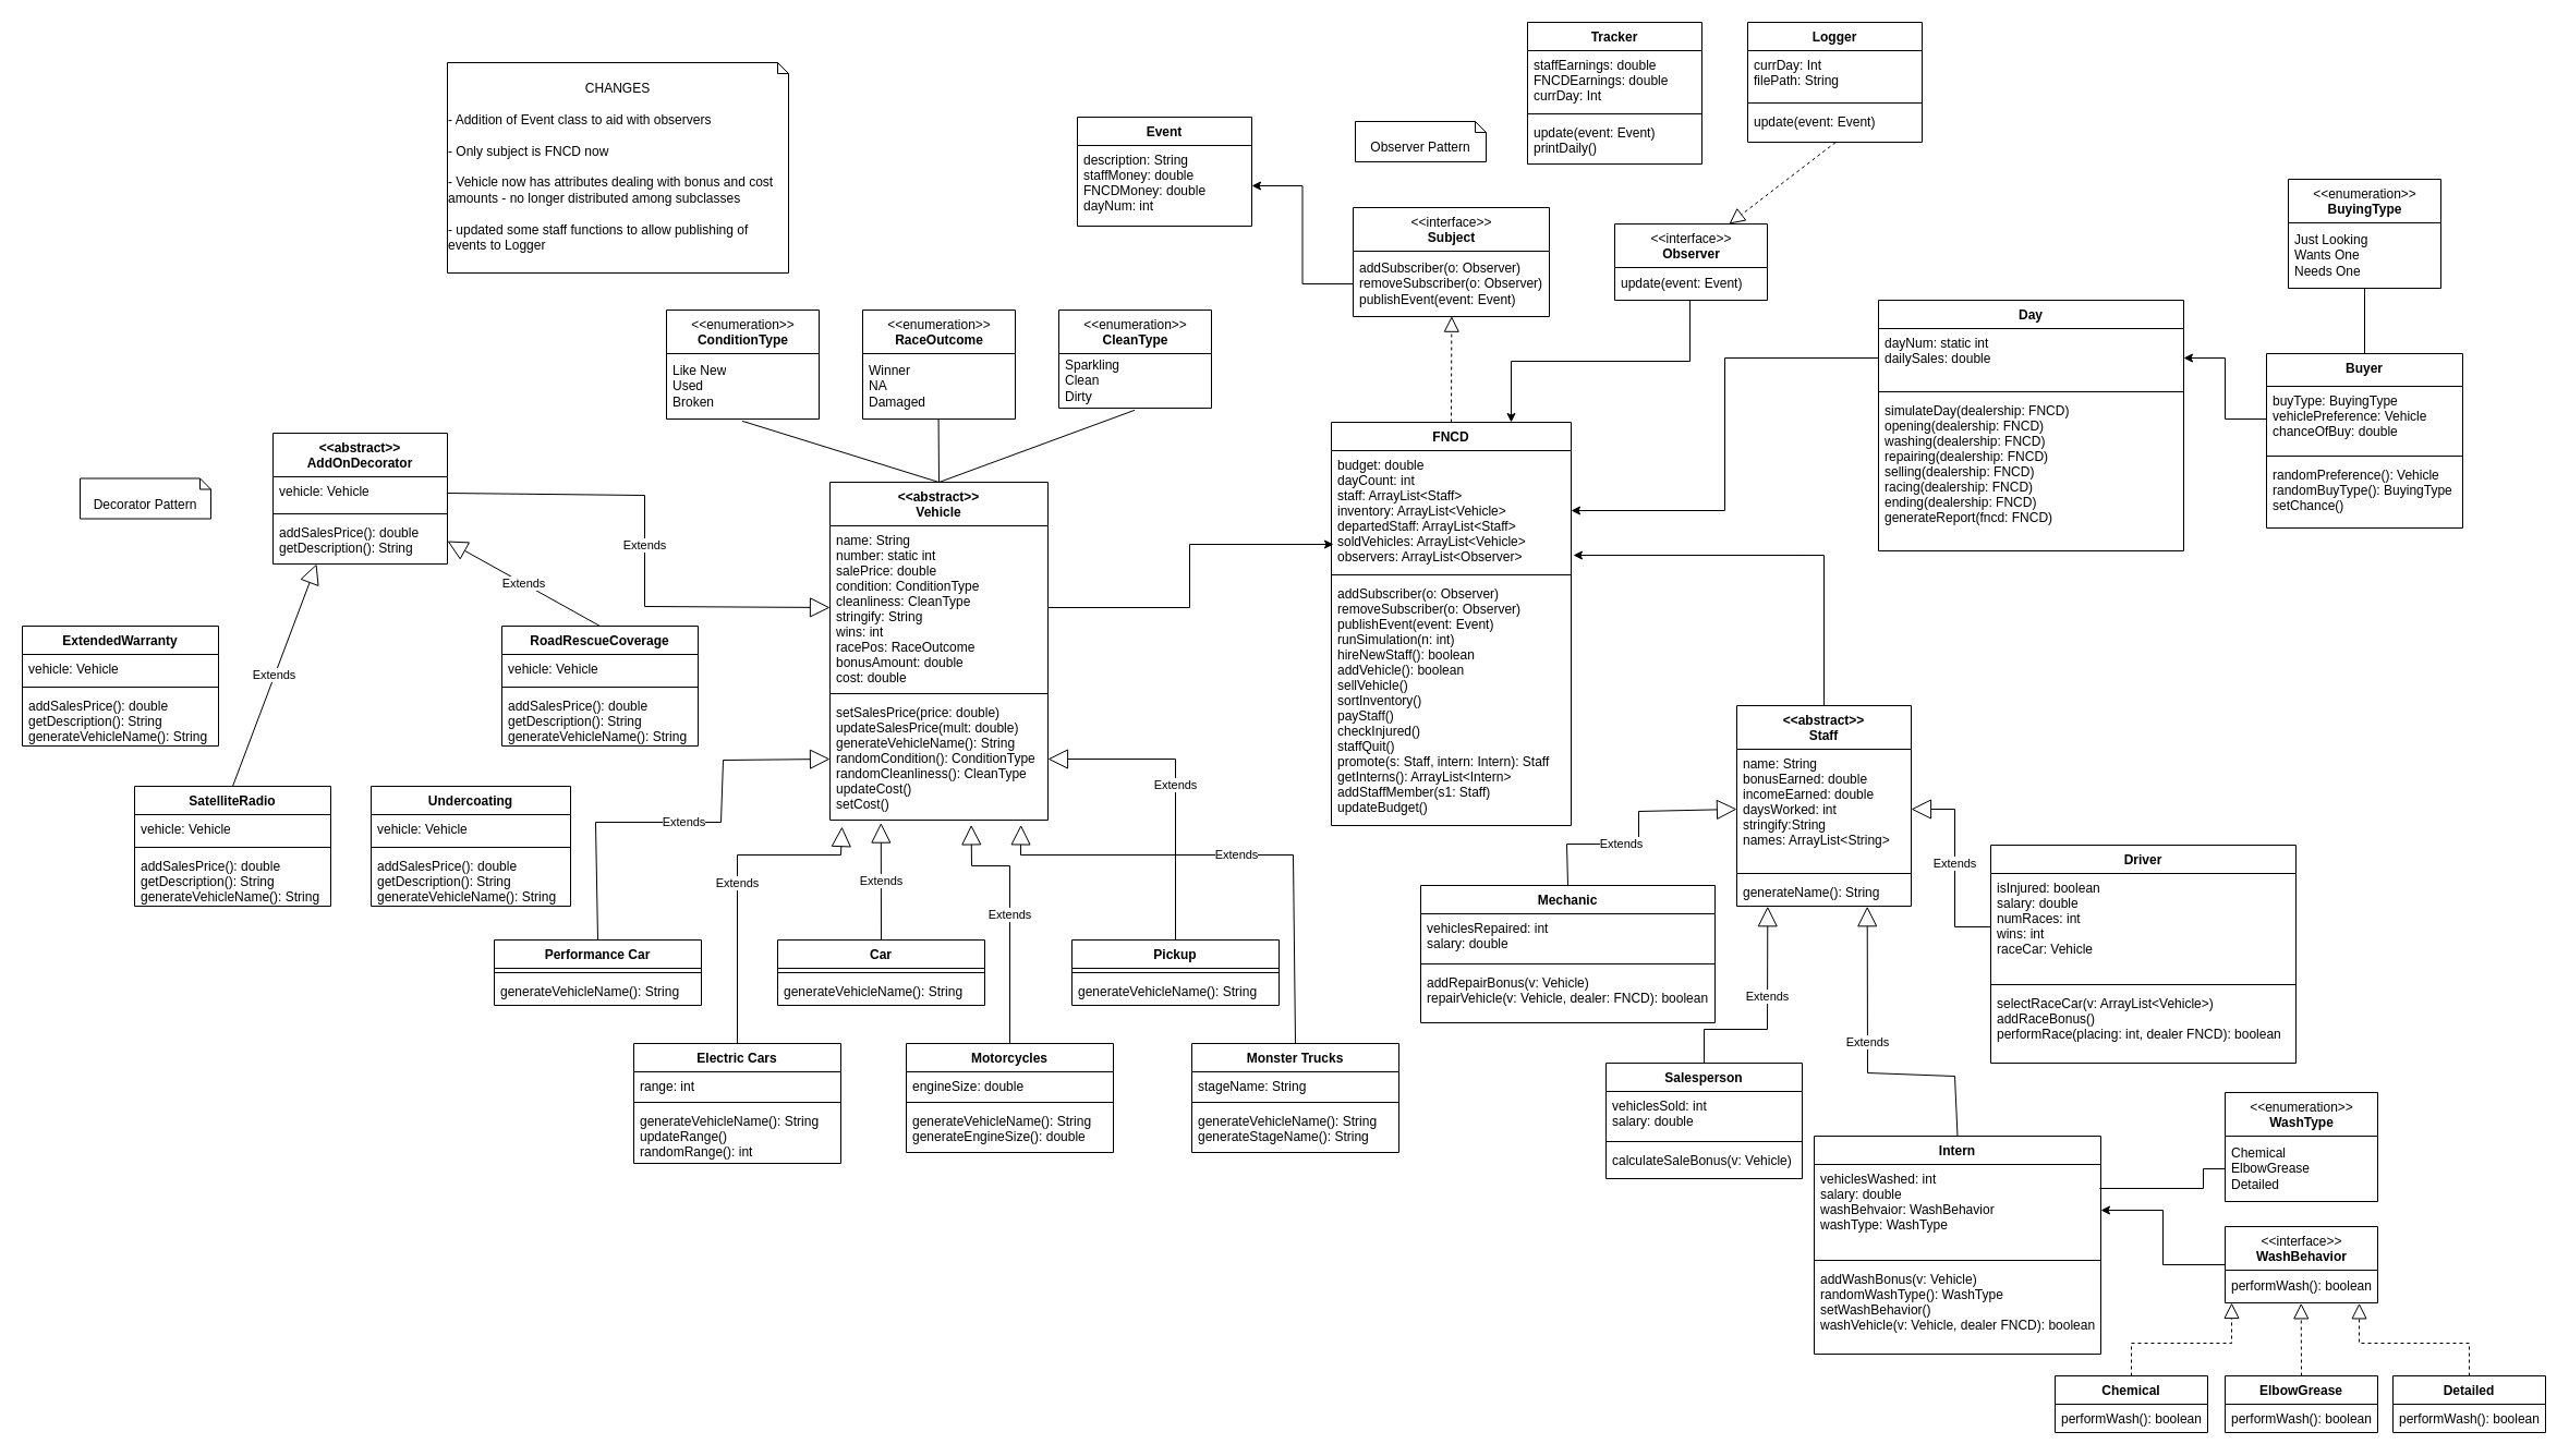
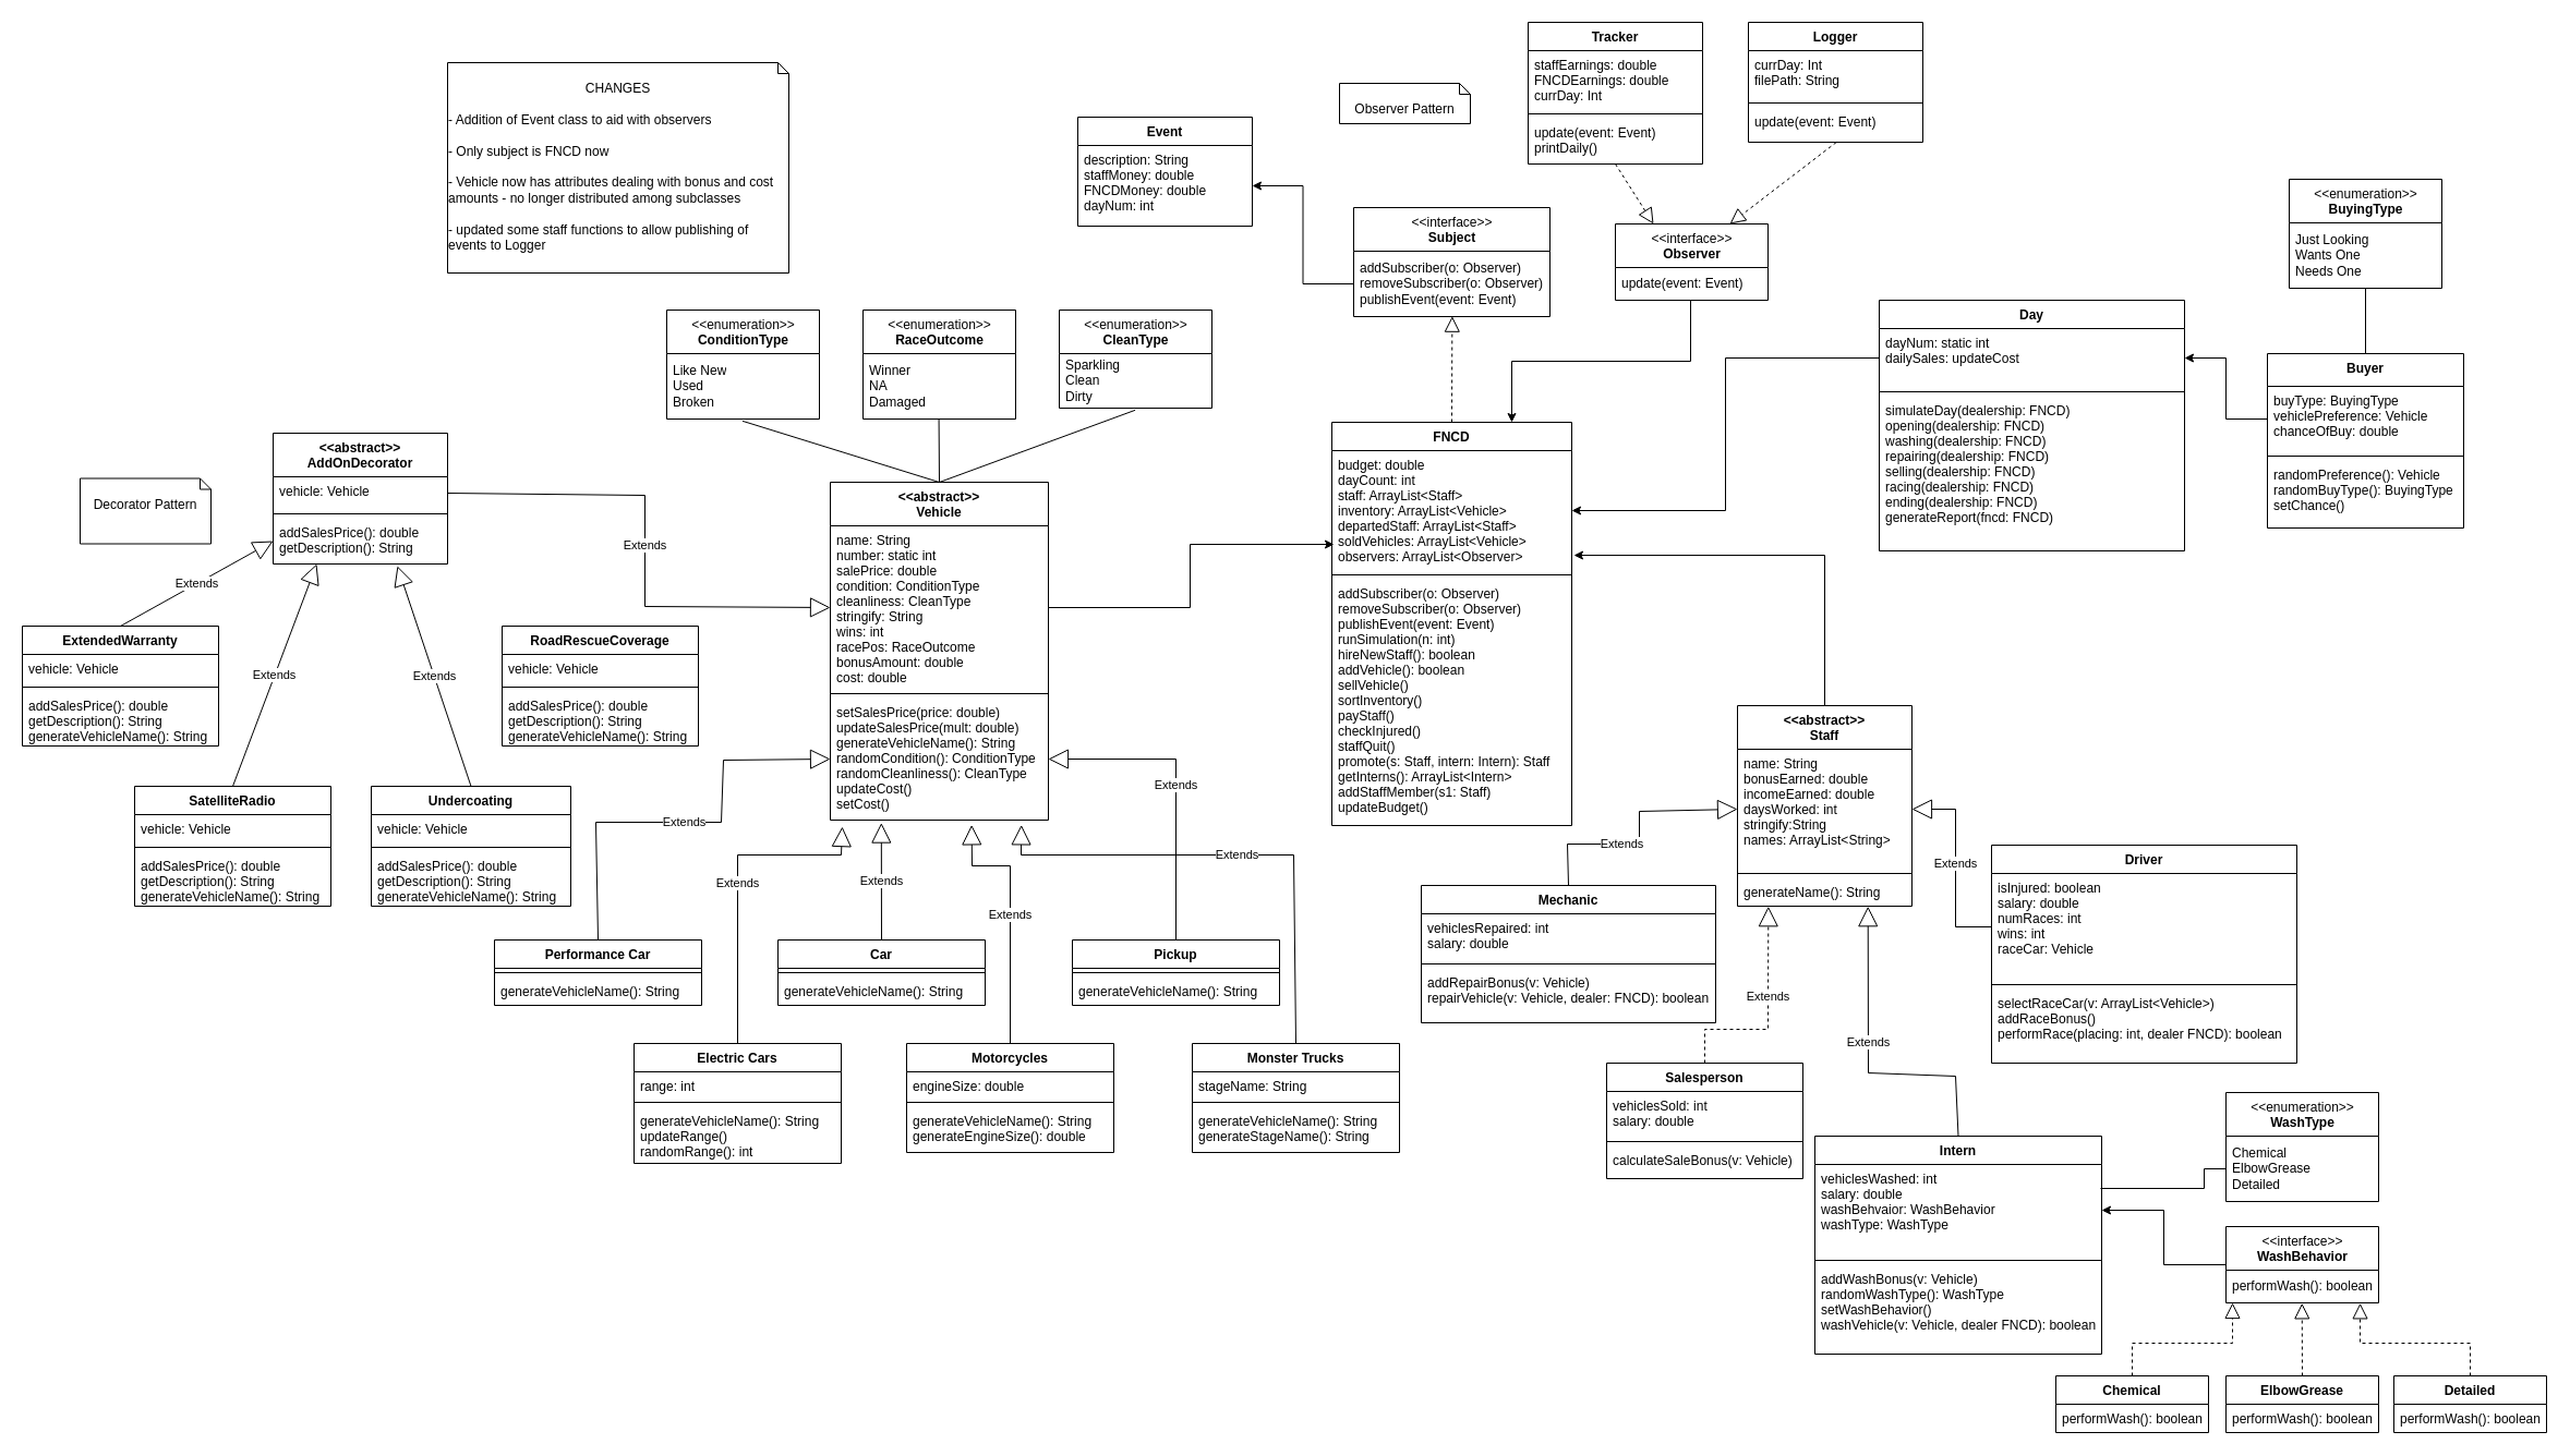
- <mxCell id="141" value="Observer Pattern" style="shape=note2;boundedLbl=1;whiteSpace=wrap;html=1;size=10;verticalAlign=top;align=center;" parent="1" vertex="1"><mxGeometry x="1243" y="111" width="120" height="37" as="geometry" /></mxCell>
+ <mxCell id="141" value="Observer Pattern" style="shape=note2;boundedLbl=1;whiteSpace=wrap;html=1;size=10;verticalAlign=top;align=center;" parent="1" vertex="1"><mxGeometry x="1228" y="76" width="120" height="37" as="geometry" /></mxCell>
+ <mxCell id="117" value="" style="endArrow=block;dashed=1;endFill=0;endSize=12;html=1;rounded=0;exitX=0.5;exitY=1;exitDx=0;exitDy=0;entryX=0.25;entryY=0;entryDx=0;entryDy=0;" parent="1" source="112" target="106" edge="1"><mxGeometry width="160" relative="1" as="geometry"><mxPoint x="1365" y="364" as="sourcePoint" /><mxPoint x="1450" y="270" as="targetPoint" /></mxGeometry></mxCell>
- <mxCell id="32" value="dayNum: static int&#10;dailySales: double" style="text;strokeColor=none;fillColor=none;align=left;verticalAlign=top;spacingLeft=4;spacingRight=4;overflow=hidden;rotatable=0;points=[[0,0.5],[1,0.5]];portConstraint=eastwest;" parent="31" vertex="1"><mxGeometry y="26" width="280" height="54" as="geometry" /></mxCell>
+ <mxCell id="32" value="dayNum: static int&#10;dailySales: updateCost" style="text;strokeColor=none;fillColor=none;align=left;verticalAlign=top;spacingLeft=4;spacingRight=4;overflow=hidden;rotatable=0;points=[[0,0.5],[1,0.5]];portConstraint=eastwest;" parent="31" vertex="1"><mxGeometry y="26" width="280" height="54" as="geometry" /></mxCell>
- <mxCell id="142" value="Decorator Pattern" style="shape=note2;boundedLbl=1;whiteSpace=wrap;html=1;size=10;verticalAlign=top;align=center;" parent="1" vertex="1"><mxGeometry x="73" y="438.5" width="120" height="37" as="geometry" /></mxCell>
+ <mxCell id="142" value="Decorator Pattern" style="shape=note2;boundedLbl=1;whiteSpace=wrap;html=1;size=10;verticalAlign=top;align=center;" parent="1" vertex="1"><mxGeometry x="73" y="438.5" width="120" height="60" as="geometry" /></mxCell>
+ <mxCell id="101" value="Extends" style="endArrow=block;endSize=16;endFill=0;html=1;rounded=0;entryX=0;entryY=0.5;entryDx=0;entryDy=0;exitX=0.5;exitY=0;exitDx=0;exitDy=0;" parent="1" source="108" target="95" edge="1"><mxGeometry width="160" relative="1" as="geometry"><mxPoint x="190" y="507" as="sourcePoint" /><mxPoint x="293" y="416" as="targetPoint" /></mxGeometry></mxCell>
- <mxCell id="102" value="Extends" style="endArrow=block;endSize=16;endFill=0;html=1;rounded=0;entryX=1;entryY=0.5;entryDx=0;entryDy=0;exitX=0.5;exitY=0;exitDx=0;exitDy=0;" parent="1" source="88" target="95" edge="1"><mxGeometry width="160" relative="1" as="geometry"><mxPoint x="200" y="517" as="sourcePoint" /><mxPoint x="303" y="426" as="targetPoint" /></mxGeometry></mxCell>
+ <mxCell id="103" value="Extends" style="endArrow=block;endSize=16;endFill=0;html=1;rounded=0;entryX=0.712;entryY=1.044;entryDx=0;entryDy=0;exitX=0.5;exitY=0;exitDx=0;exitDy=0;entryPerimeter=0;" parent="1" source="84" target="95" edge="1"><mxGeometry width="160" relative="1" as="geometry"><mxPoint x="210" y="527" as="sourcePoint" /><mxPoint x="313" y="436" as="targetPoint" /></mxGeometry></mxCell>
- <mxCell id="19" value="Extends" style="endArrow=block;endSize=16;endFill=0;html=1;rounded=0;exitX=0.5;exitY=0;exitDx=0;exitDy=0;entryX=0.177;entryY=1.009;entryDx=0;entryDy=0;entryPerimeter=0;" parent="1" source="7" target="6" edge="1"><mxGeometry x="0.18" width="160" relative="1" as="geometry"><mxPoint x="1773" y="1232" as="sourcePoint" /><mxPoint x="1743" y="1192" as="targetPoint" /><Array as="points"><mxPoint x="1563" y="944" /><mxPoint x="1621" y="944" /></Array><mxPoint as="offset" /></mxGeometry></mxCell>
+ <mxCell id="19" value="Extends" style="endArrow=block;endSize=16;endFill=0;html=1;rounded=0;exitX=0.5;exitY=0;exitDx=0;exitDy=0;entryX=0.177;entryY=1.009;entryDx=0;entryDy=0;entryPerimeter=0;dashed=1;" parent="1" source="7" target="6" edge="1"><mxGeometry x="0.18" width="160" relative="1" as="geometry"><mxPoint x="1773" y="1232" as="sourcePoint" /><mxPoint x="1743" y="1192" as="targetPoint" /><Array as="points"><mxPoint x="1563" y="944" /><mxPoint x="1621" y="944" /></Array><mxPoint as="offset" /></mxGeometry></mxCell>
